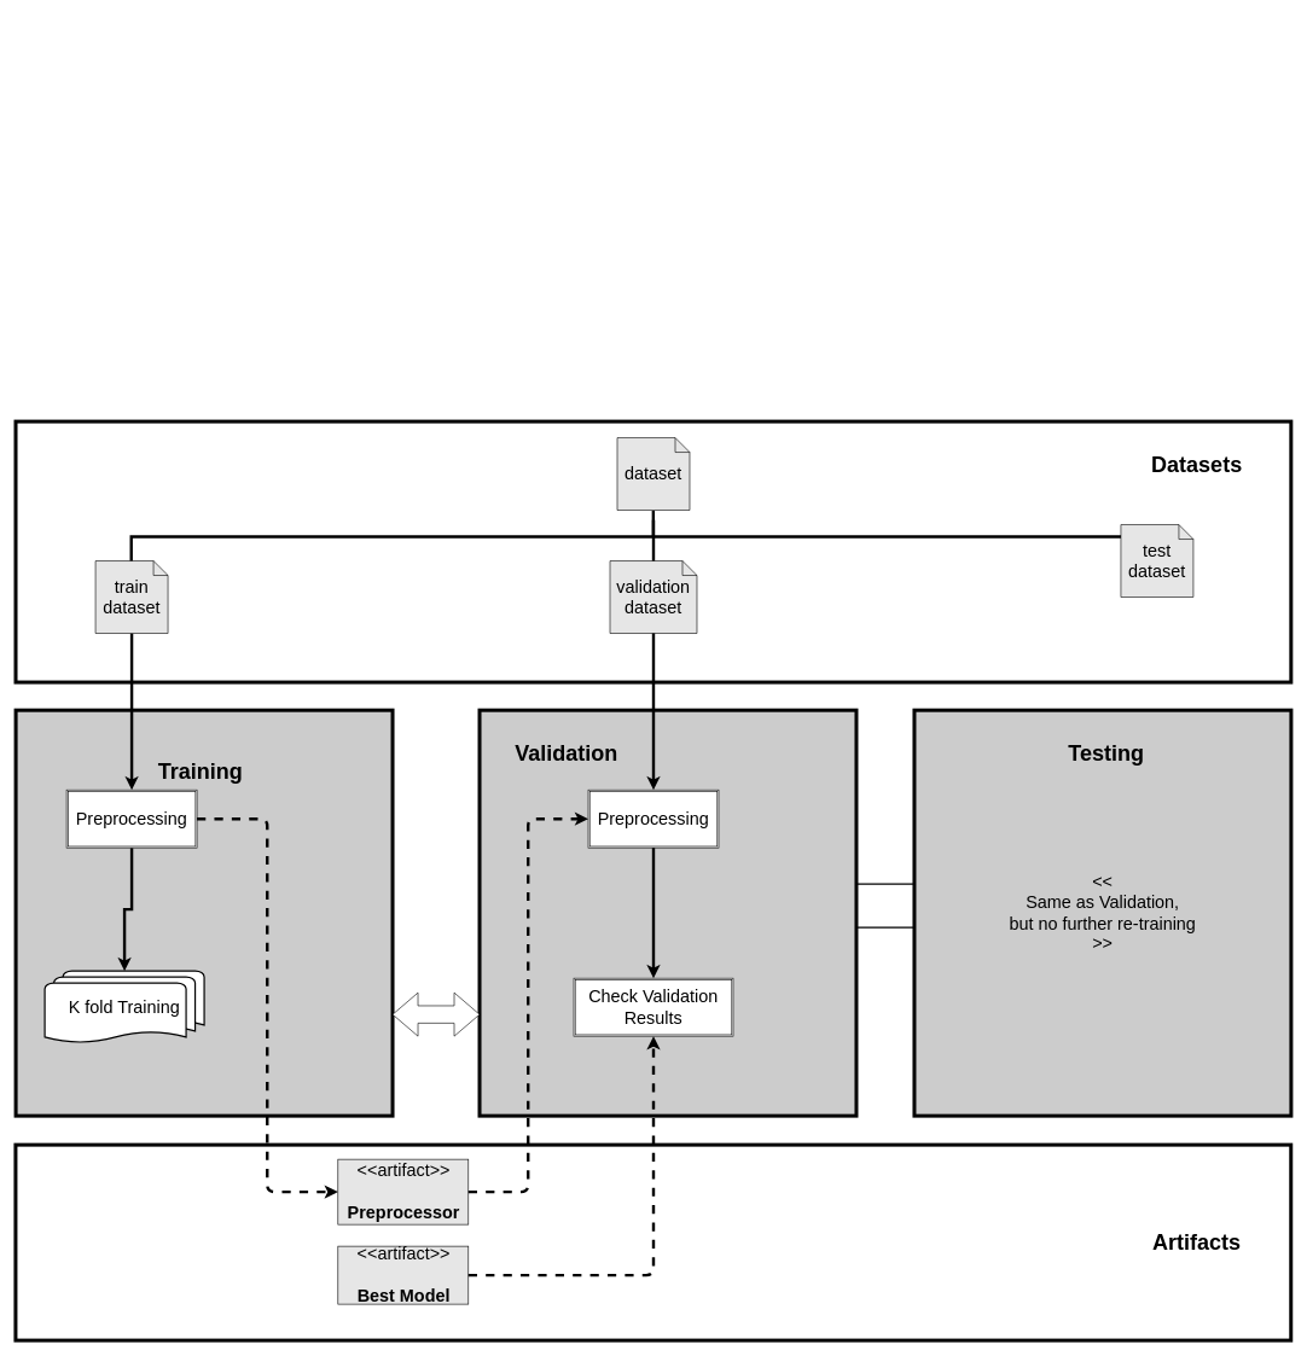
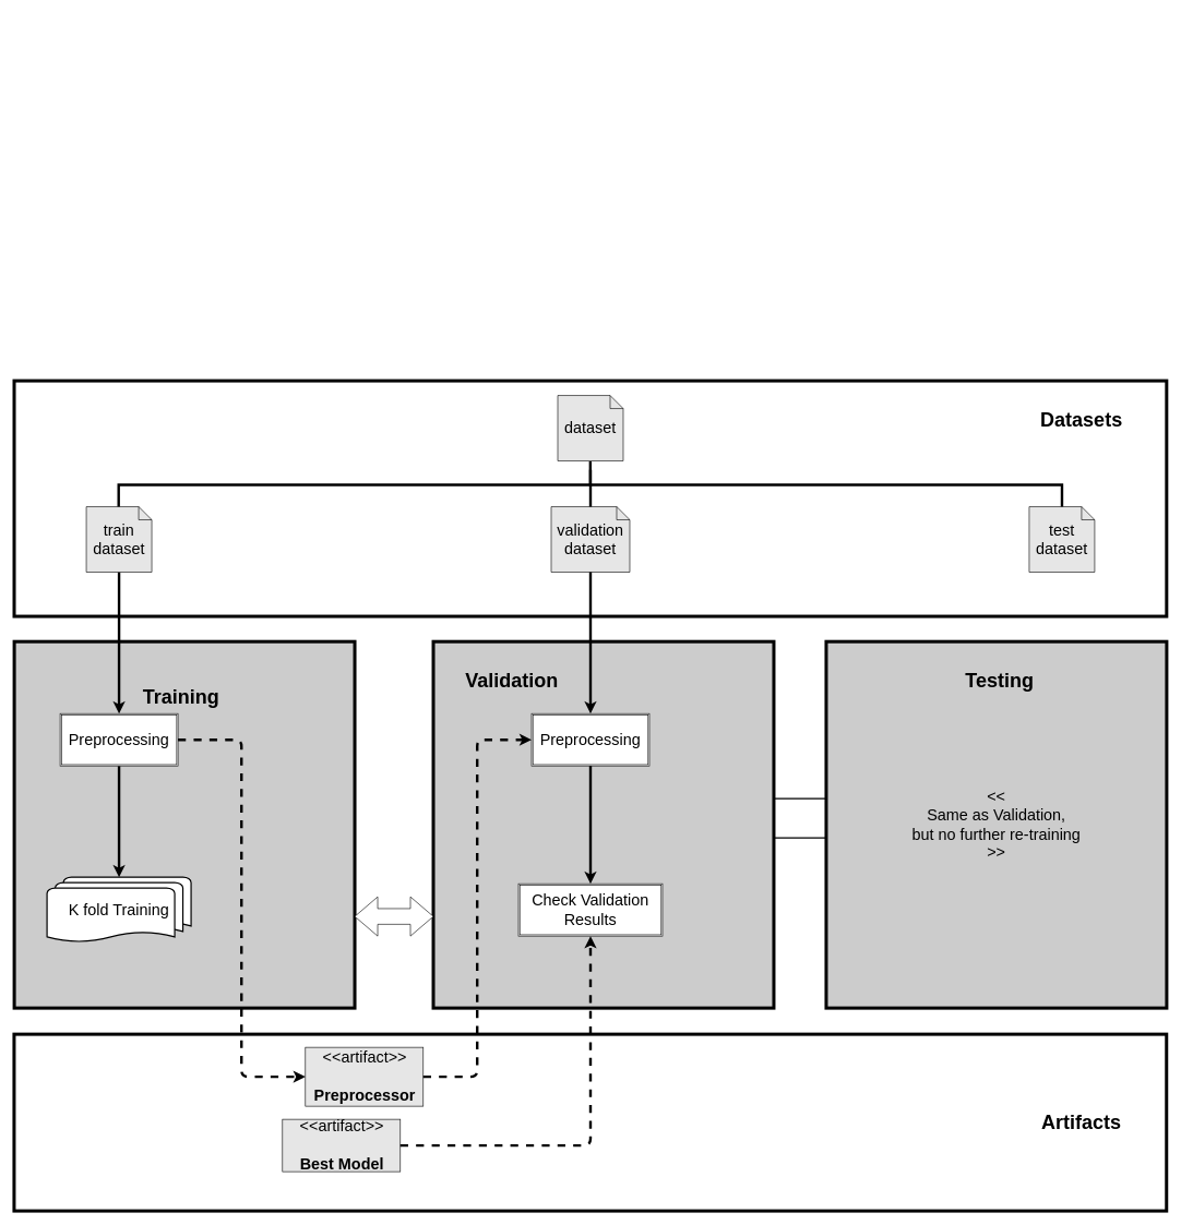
- <mxCell id="11" value="test&lt;br style=&quot;font-size: 24px;&quot;&gt;dataset" style="shape=note;size=20;whiteSpace=wrap;html=1;fontSize=24;fillColor=#E6E6E6;" vertex="1" parent="1"><mxGeometry x="1546" y="723.86" width="100" height="100" as="geometry" /></mxCell>
+ <mxCell id="11" value="test&lt;br style=&quot;font-size: 24px;&quot;&gt;dataset" style="shape=note;size=20;whiteSpace=wrap;html=1;fontSize=24;fillColor=#E6E6E6;" vertex="1" parent="1"><mxGeometry x="1571" y="773.86" width="100" height="100" as="geometry" /></mxCell>
- <mxCell id="14" value="K fold Training" style="strokeWidth=2;html=1;shape=mxgraph.flowchart.multi-document;whiteSpace=wrap;fontSize=24;" vertex="1" parent="1"><mxGeometry x="61" y="1340.01" width="220" height="100" as="geometry" /></mxCell>
+ <mxCell id="14" value="K fold Training" style="strokeWidth=2;html=1;shape=mxgraph.flowchart.multi-document;whiteSpace=wrap;fontSize=24;" vertex="1" parent="1"><mxGeometry x="71" y="1340.01" width="220" height="100" as="geometry" /></mxCell>
- <mxCell id="17" value="&amp;lt;&amp;lt;artifact&amp;gt;&amp;gt;&lt;br style=&quot;font-size: 24px;&quot;&gt;&lt;br style=&quot;font-size: 24px;&quot;&gt;&lt;b style=&quot;font-size: 24px;&quot;&gt;Best Model&lt;/b&gt;" style="text;html=1;align=center;verticalAlign=middle;dashed=0;strokeColor=#000000;fontSize=24;fillColor=#E6E6E6;" vertex="1" parent="1"><mxGeometry x="465.61" y="1720" width="180" height="80" as="geometry" /></mxCell>
+ <mxCell id="17" value="&amp;lt;&amp;lt;artifact&amp;gt;&amp;gt;&lt;br style=&quot;font-size: 24px;&quot;&gt;&lt;br style=&quot;font-size: 24px;&quot;&gt;&lt;b style=&quot;font-size: 24px;&quot;&gt;Best Model&lt;/b&gt;" style="text;html=1;align=center;verticalAlign=middle;dashed=0;strokeColor=#000000;fontSize=24;fillColor=#E6E6E6;" vertex="1" parent="1"><mxGeometry x="430.61" y="1710" width="180" height="80" as="geometry" /></mxCell>
